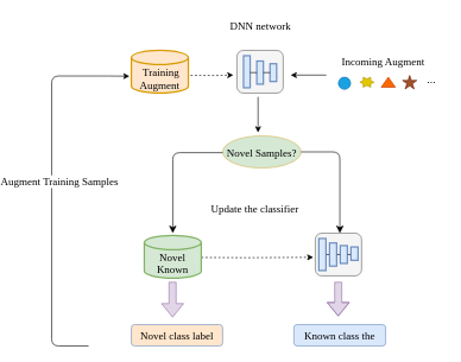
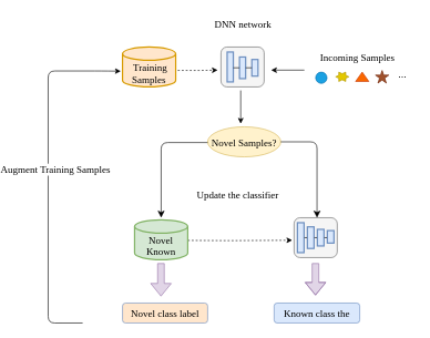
- <mxCell id="19" value="&lt;font face=&quot;Times New Roman&quot;&gt;Incoming Augment&lt;/font&gt;" style="text;html=1;align=center;verticalAlign=middle;resizable=0;points=[];autosize=1;strokeColor=none;fillColor=none;fontSize=15;" parent="1" vertex="1"><mxGeometry x="415" y="70" width="140" height="30" as="geometry" /></mxCell>
+ <mxCell id="19" value="&lt;font face=&quot;Times New Roman&quot;&gt;Incoming Samples&lt;/font&gt;" style="text;html=1;align=center;verticalAlign=middle;resizable=0;points=[];autosize=1;strokeColor=none;fillColor=none;fontSize=15;" parent="1" vertex="1"><mxGeometry x="415" y="70" width="140" height="30" as="geometry" /></mxCell>
- <mxCell id="13" value="&lt;div style=&quot;font-size: 15px;&quot;&gt;&lt;span style=&quot;font-family: &amp;quot;Times New Roman&amp;quot;; background-color: initial;&quot;&gt;&lt;br&gt;&lt;/span&gt;&lt;/div&gt;&lt;div style=&quot;font-size: 15px;&quot;&gt;&lt;span style=&quot;font-family: &amp;quot;Times New Roman&amp;quot;; background-color: initial;&quot;&gt;&amp;nbsp; Training&amp;nbsp; Augment&lt;/span&gt;&lt;br&gt;&lt;/div&gt;&lt;div style=&quot;font-size: 15px;&quot;&gt;&lt;/div&gt;&lt;div style=&quot;font-size: 15px;&quot;&gt;&lt;/div&gt;" style="strokeWidth=2;html=1;shape=mxgraph.flowchart.database;whiteSpace=wrap;fontSize=15;fillColor=#ffe6cc;strokeColor=#d79b00;" parent="1" vertex="1"><mxGeometry x="131.88" y="70" width="80" height="60" as="geometry" /></mxCell>
+ <mxCell id="13" value="&lt;div style=&quot;font-size: 15px;&quot;&gt;&lt;span style=&quot;font-family: &amp;quot;Times New Roman&amp;quot;; background-color: initial;&quot;&gt;&lt;br&gt;&lt;/span&gt;&lt;/div&gt;&lt;div style=&quot;font-size: 15px;&quot;&gt;&lt;span style=&quot;font-family: &amp;quot;Times New Roman&amp;quot;; background-color: initial;&quot;&gt;&amp;nbsp; Training&amp;nbsp; Samples&lt;/span&gt;&lt;br&gt;&lt;/div&gt;&lt;div style=&quot;font-size: 15px;&quot;&gt;&lt;/div&gt;&lt;div style=&quot;font-size: 15px;&quot;&gt;&lt;/div&gt;" style="strokeWidth=2;html=1;shape=mxgraph.flowchart.database;whiteSpace=wrap;fontSize=15;fillColor=#ffe6cc;strokeColor=#d79b00;" parent="1" vertex="1"><mxGeometry x="131.88" y="70" width="80" height="60" as="geometry" /></mxCell>
- <mxCell id="23" value="&lt;font face=&quot;Times New Roman&quot;&gt;Novel Samples?&lt;/font&gt;" style="ellipse;whiteSpace=wrap;html=1;align=center;newEdgeStyle={&quot;edgeStyle&quot;:&quot;entityRelationEdgeStyle&quot;,&quot;startArrow&quot;:&quot;none&quot;,&quot;endArrow&quot;:&quot;none&quot;,&quot;segment&quot;:10,&quot;curved&quot;:1,&quot;sourcePerimeterSpacing&quot;:0,&quot;targetPerimeterSpacing&quot;:0};treeFolding=1;treeMoving=1;fontSize=15;fillColor=#d5e8d4;strokeColor=#d6b656;" parent="1" vertex="1"><mxGeometry x="260" y="190" width="110" height="45.25" as="geometry" /></mxCell>
+ <mxCell id="23" value="&lt;font face=&quot;Times New Roman&quot;&gt;Novel Samples?&lt;/font&gt;" style="ellipse;whiteSpace=wrap;html=1;align=center;newEdgeStyle={&quot;edgeStyle&quot;:&quot;entityRelationEdgeStyle&quot;,&quot;startArrow&quot;:&quot;none&quot;,&quot;endArrow&quot;:&quot;none&quot;,&quot;segment&quot;:10,&quot;curved&quot;:1,&quot;sourcePerimeterSpacing&quot;:0,&quot;targetPerimeterSpacing&quot;:0};treeFolding=1;treeMoving=1;fontSize=15;fillColor=#fff2cc;strokeColor=#d6b656;" parent="1" vertex="1"><mxGeometry x="260" y="190" width="110" height="45.25" as="geometry" /></mxCell>
